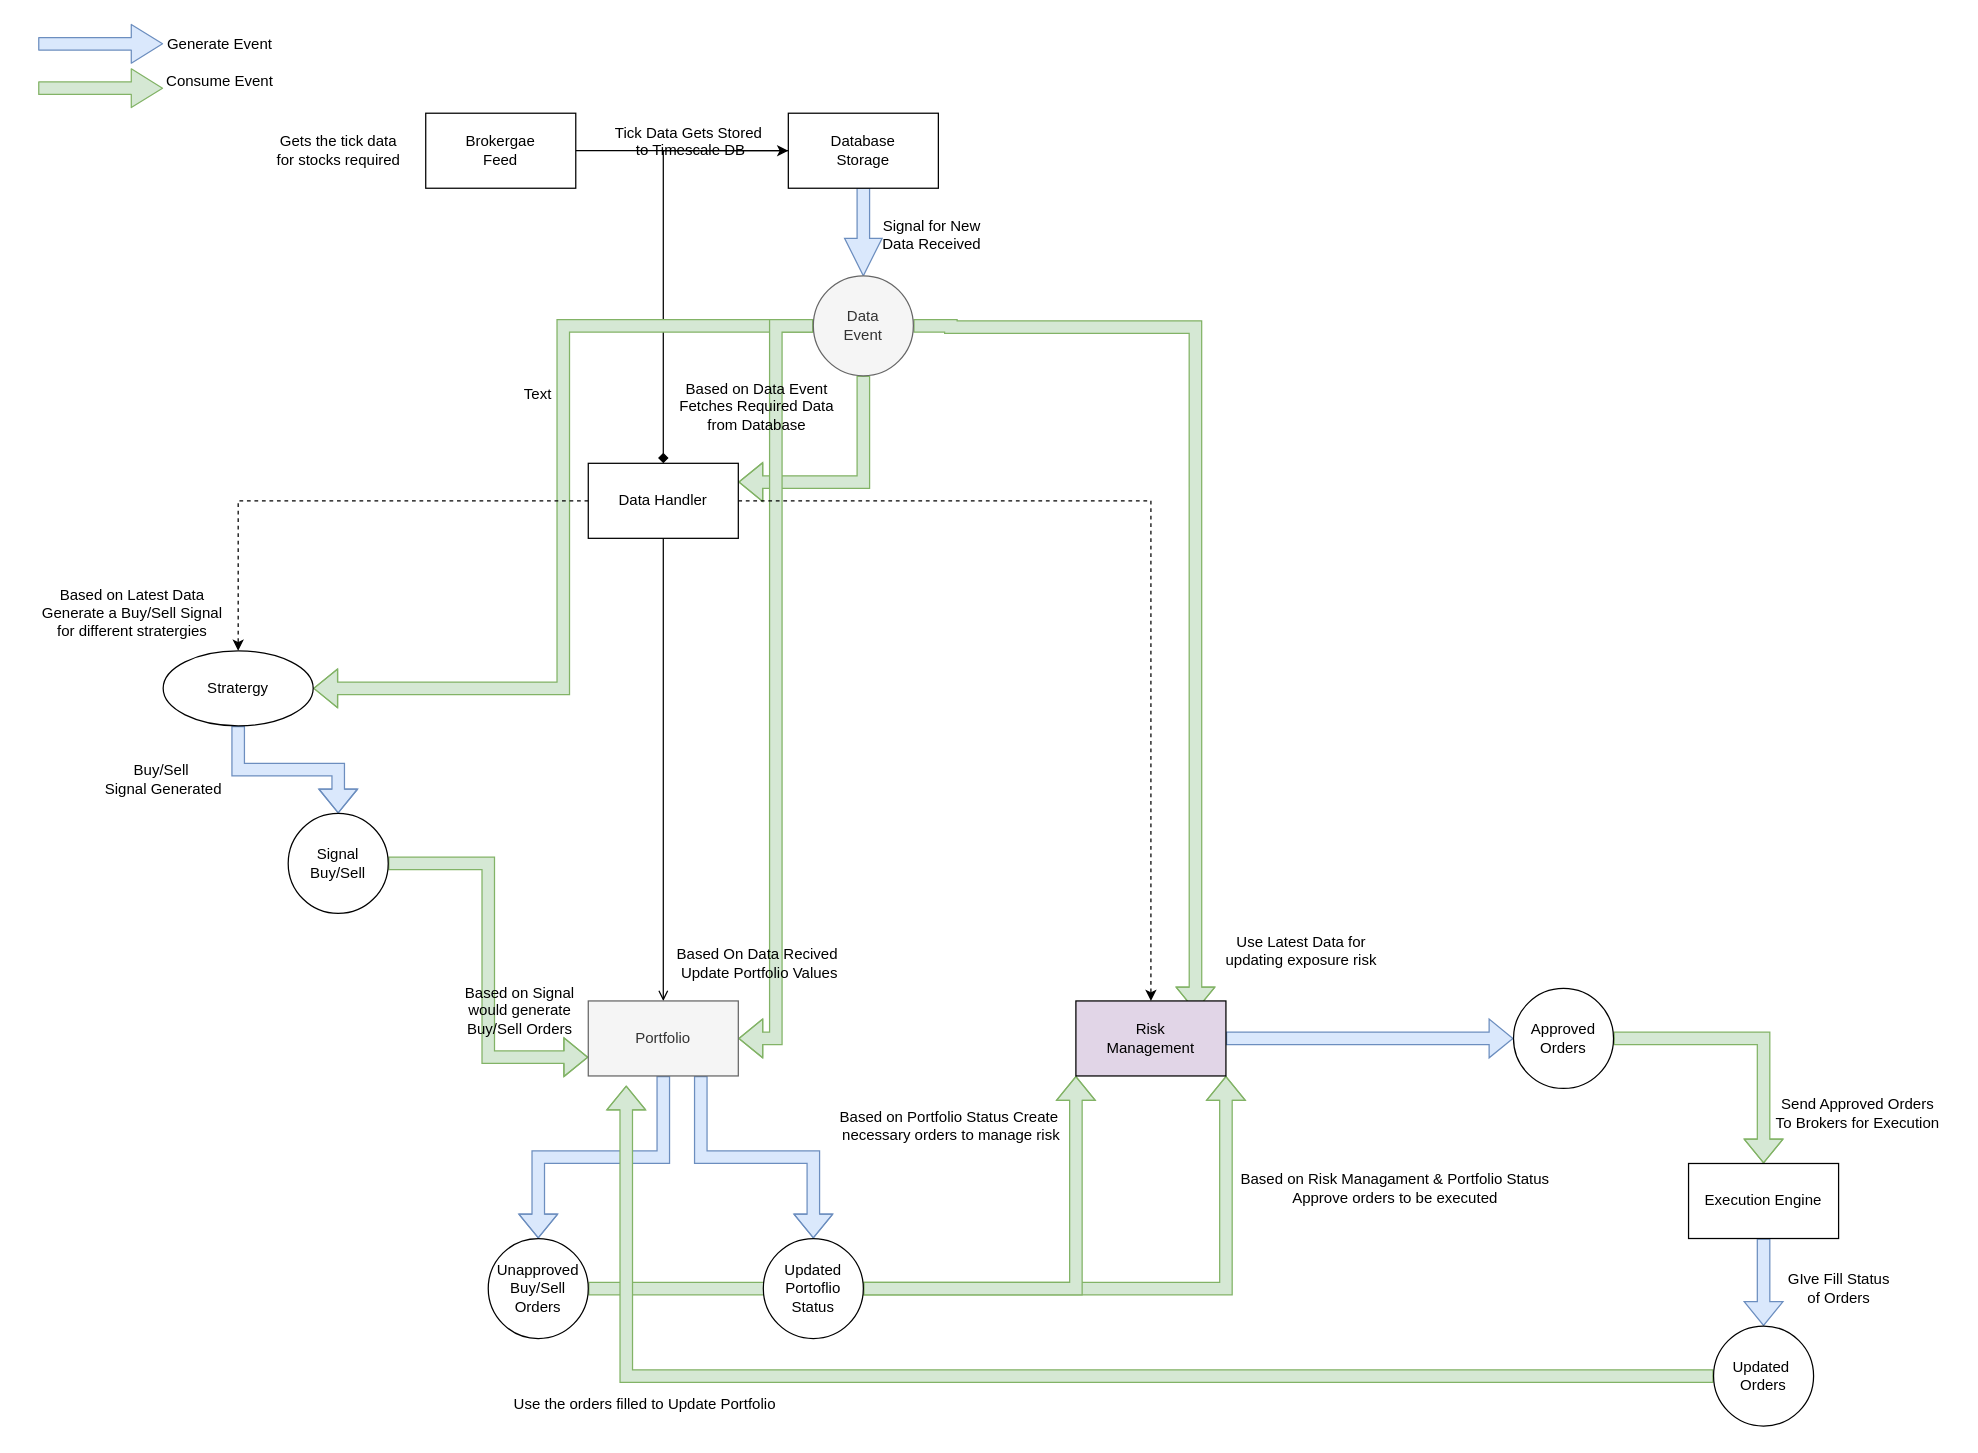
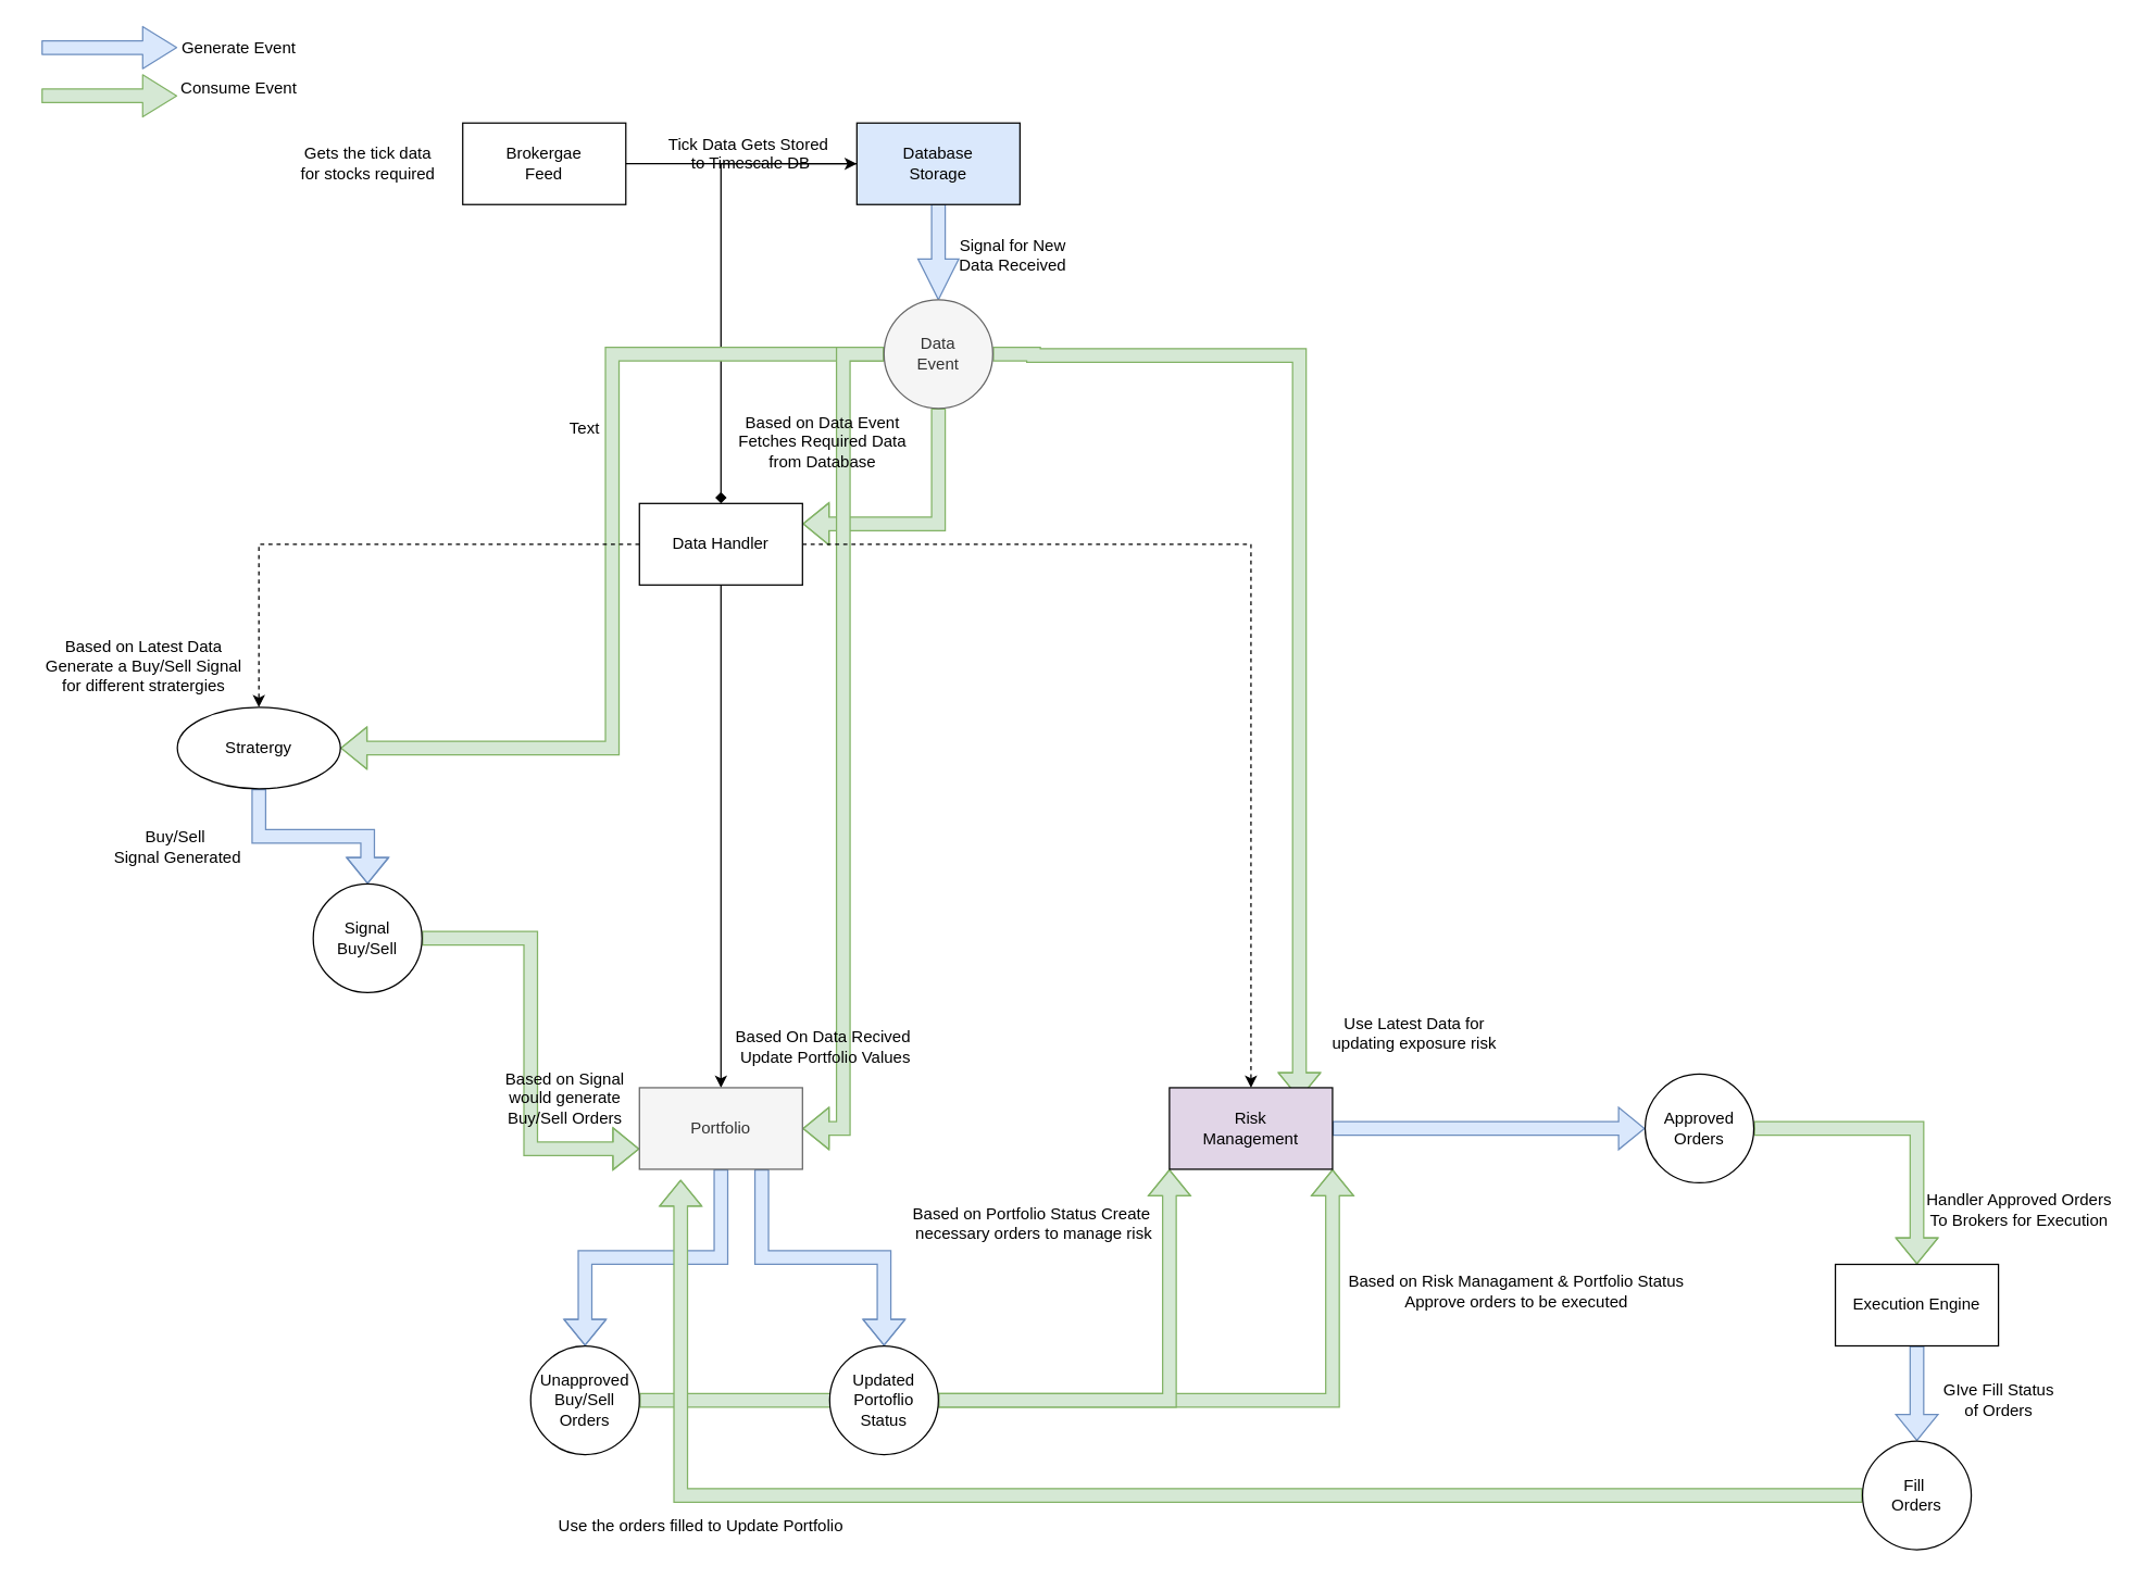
- <mxCell id="7" value="Databa&lt;span style=&quot;background-color: initial;&quot;&gt;se&lt;/span&gt;&lt;div&gt;Storage&lt;/div&gt;" style="whiteSpace=wrap;html=1;rounded=0;" vertex="1" parent="1"><mxGeometry x="630" y="90" width="120" height="60" as="geometry" /></mxCell>
+ <mxCell id="7" value="Databa&lt;span style=&quot;background-color: initial;&quot;&gt;se&lt;/span&gt;&lt;div&gt;Storage&lt;/div&gt;" style="whiteSpace=wrap;html=1;rounded=0;fillColor=#dae8fc;" vertex="1" parent="1"><mxGeometry x="630" y="90" width="120" height="60" as="geometry" /></mxCell>
- <mxCell id="16" value="" style="edgeStyle=orthogonalEdgeStyle;rounded=0;orthogonalLoop=1;jettySize=auto;html=1;endArrow=open;" edge="1" parent="1" source="18" target="28"><mxGeometry relative="1" as="geometry" /></mxCell>
+ <mxCell id="16" value="" style="edgeStyle=orthogonalEdgeStyle;rounded=0;orthogonalLoop=1;jettySize=auto;html=1;" edge="1" parent="1" source="18" target="28"><mxGeometry relative="1" as="geometry" /></mxCell>
- <mxCell id="44" value="Send Approved Orders&lt;br&gt;To Brokers for Execution" style="text;html=1;align=center;verticalAlign=middle;resizable=0;points=[];autosize=1;strokeColor=none;fillColor=none;" vertex="1" parent="1"><mxGeometry x="1410" y="870" width="150" height="40" as="geometry" /></mxCell>
+ <mxCell id="44" value="Handler Approved Orders&lt;br&gt;To Brokers for Execution" style="text;html=1;align=center;verticalAlign=middle;resizable=0;points=[];autosize=1;strokeColor=none;fillColor=none;" vertex="1" parent="1"><mxGeometry x="1410" y="870" width="150" height="40" as="geometry" /></mxCell>
- <mxCell id="46" value="Updated&amp;nbsp;&lt;br&gt;Orders" style="ellipse;whiteSpace=wrap;html=1;rounded=0;" vertex="1" parent="1"><mxGeometry x="1370" y="1060" width="80" height="80" as="geometry" /></mxCell>
+ <mxCell id="46" value="Fill&amp;nbsp;&lt;br&gt;Orders" style="ellipse;whiteSpace=wrap;html=1;rounded=0;" vertex="1" parent="1"><mxGeometry x="1370" y="1060" width="80" height="80" as="geometry" /></mxCell>
